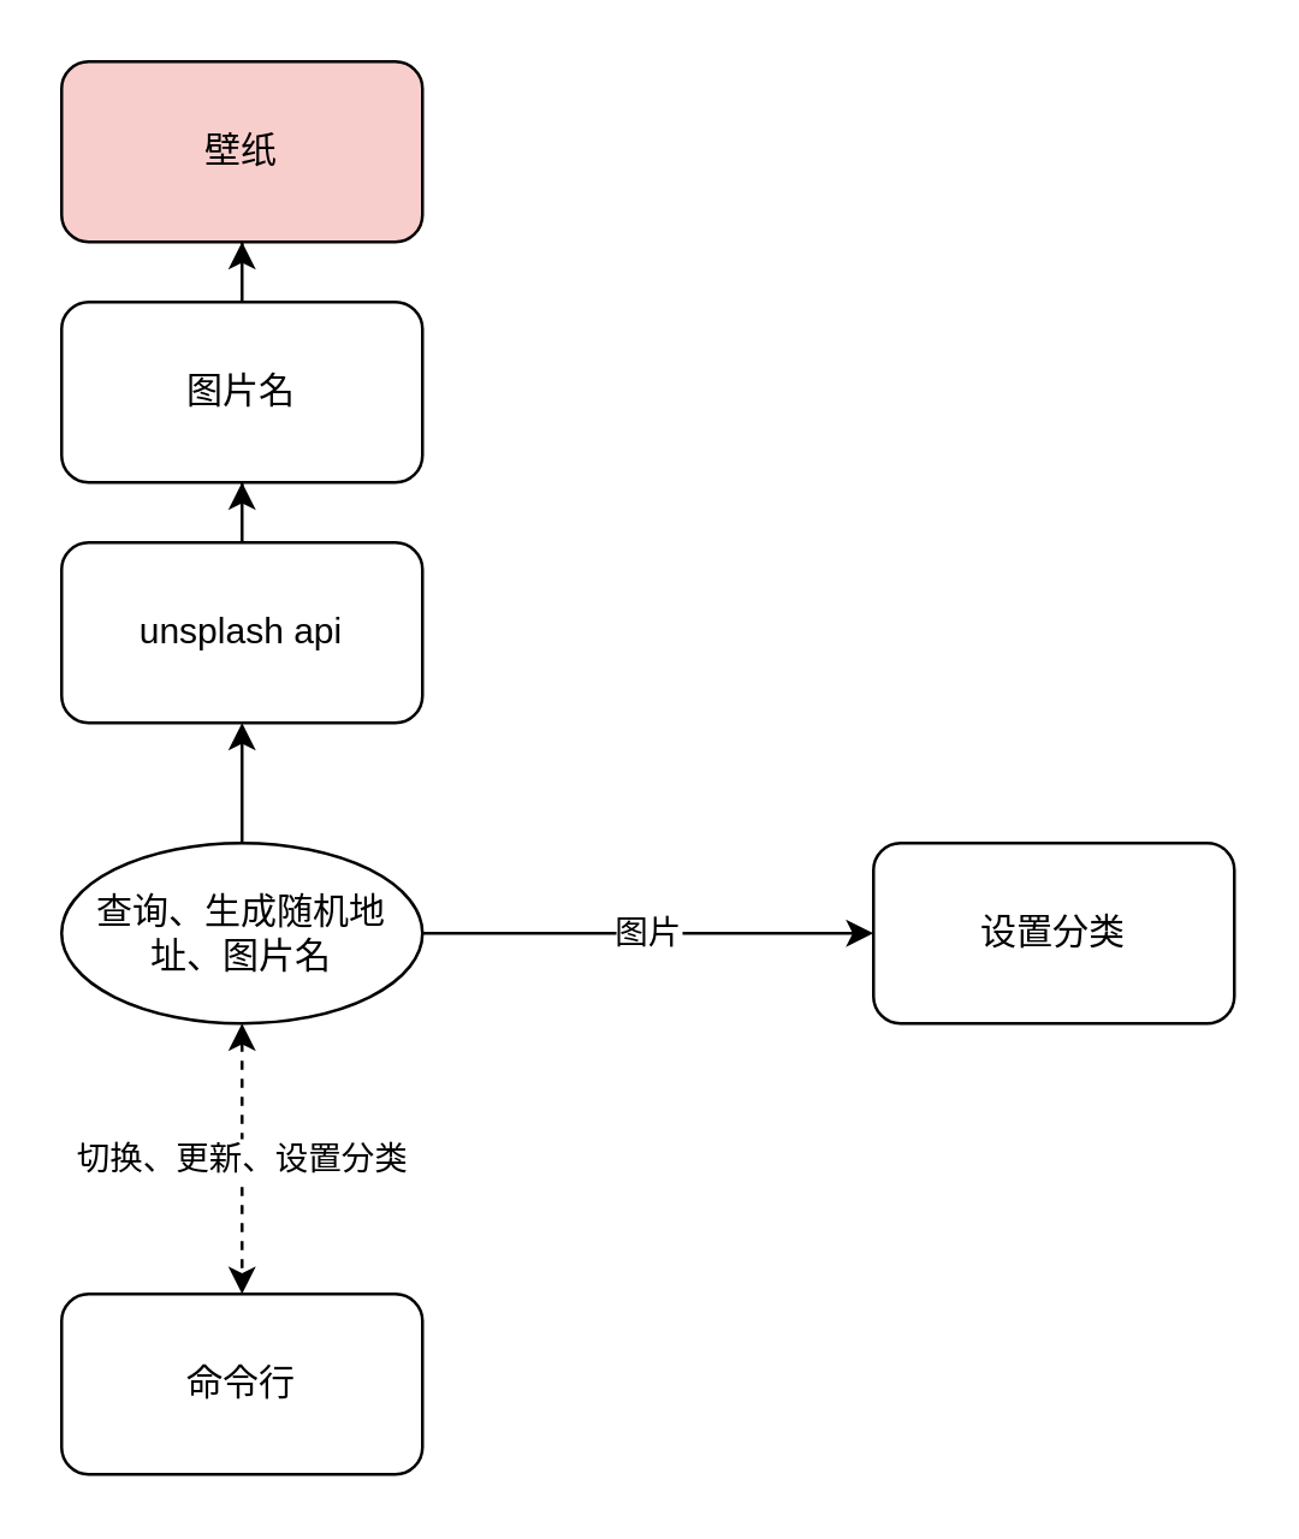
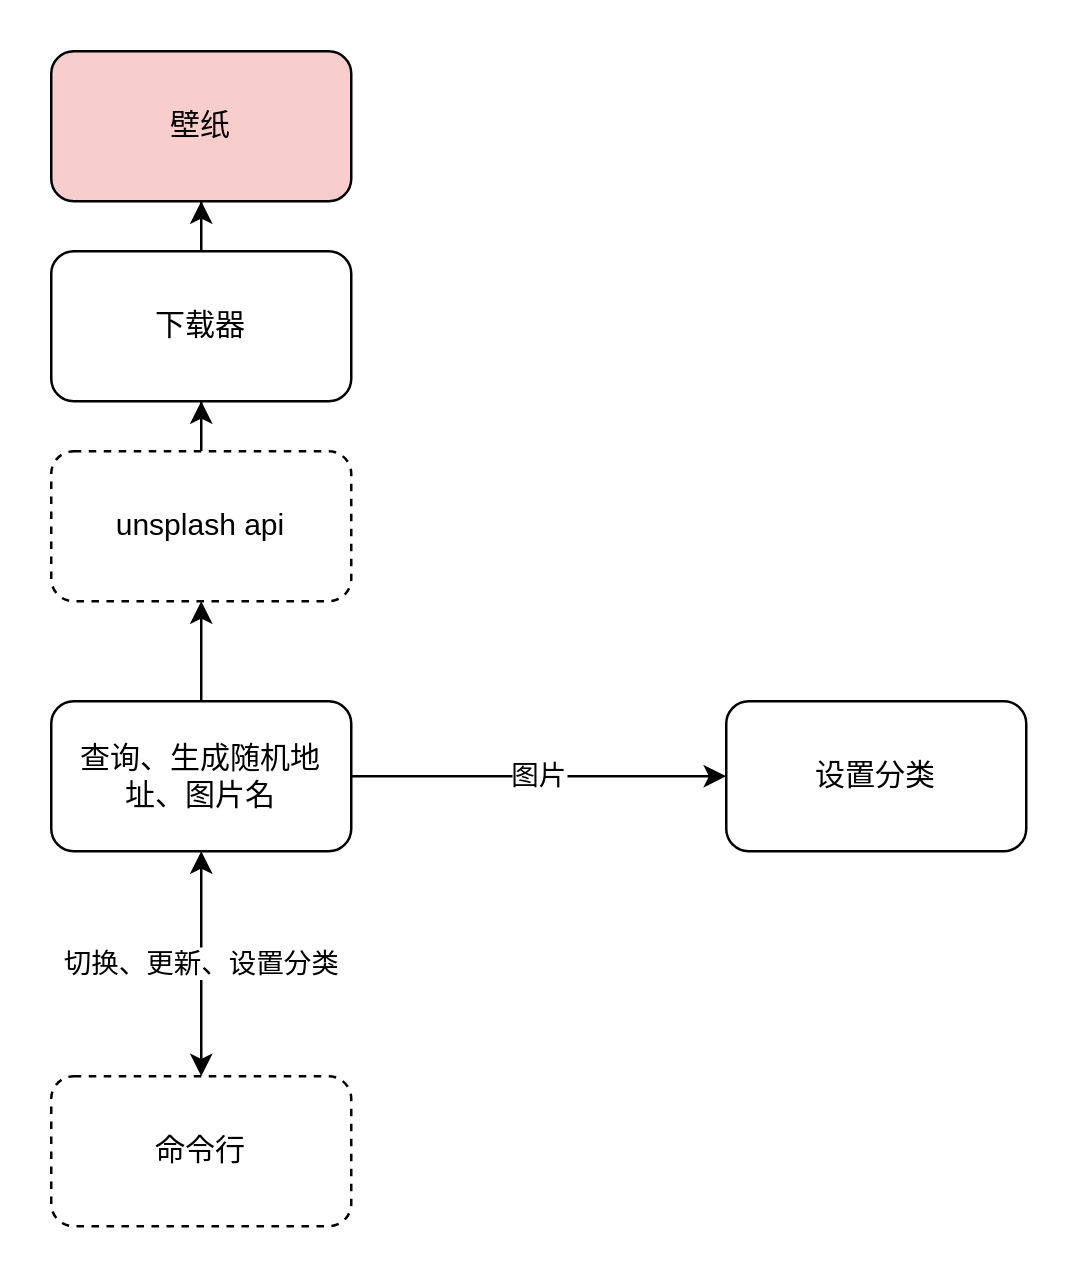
- <mxCell id="12" value="图片名" style="whiteSpace=wrap;html=1;rounded=1;" parent="1" vertex="1"><mxGeometry x="20" y="100" width="120" height="60" as="geometry" /></mxCell>
+ <mxCell id="12" value="下载器" style="whiteSpace=wrap;html=1;rounded=1;" parent="1" vertex="1"><mxGeometry x="20" y="100" width="120" height="60" as="geometry" /></mxCell>
- <mxCell id="9" value="unsplash&amp;nbsp;api" style="rounded=1;whiteSpace=wrap;html=1;" parent="1" vertex="1"><mxGeometry x="20" y="180" width="120" height="60" as="geometry" /></mxCell>
+ <mxCell id="9" value="unsplash&amp;nbsp;api" style="rounded=1;whiteSpace=wrap;html=1;dashed=1;" parent="1" vertex="1"><mxGeometry x="20" y="180" width="120" height="60" as="geometry" /></mxCell>
- <mxCell id="7" value="查询、生成随机地址、图片名" style="ellipse;whiteSpace=wrap;html=1;" parent="1" vertex="1"><mxGeometry x="20" y="280" width="120" height="60" as="geometry" /></mxCell>
+ <mxCell id="7" value="查询、生成随机地址、图片名" style="rounded=1;whiteSpace=wrap;html=1;" parent="1" vertex="1"><mxGeometry x="20" y="280" width="120" height="60" as="geometry" /></mxCell>
- <mxCell id="10" value="切换、更新、设置分类" style="endArrow=classic;startArrow=classic;html=1;exitX=0.5;exitY=1;exitDx=0;exitDy=0;entryX=0.5;entryY=0;entryDx=0;entryDy=0;dashed=1;" parent="1" source="7" target="3" edge="1"><mxGeometry width="50" height="50" relative="1" as="geometry"><mxPoint x="-20" y="330" as="sourcePoint" /><mxPoint x="100" y="360" as="targetPoint" /></mxGeometry></mxCell>
+ <mxCell id="10" value="切换、更新、设置分类" style="endArrow=classic;startArrow=classic;html=1;exitX=0.5;exitY=1;exitDx=0;exitDy=0;entryX=0.5;entryY=0;entryDx=0;entryDy=0;" parent="1" source="7" target="3" edge="1"><mxGeometry width="50" height="50" relative="1" as="geometry"><mxPoint x="-20" y="330" as="sourcePoint" /><mxPoint x="100" y="360" as="targetPoint" /></mxGeometry></mxCell>
- <mxCell id="3" value="命令行" style="rounded=1;whiteSpace=wrap;html=1;" parent="1" vertex="1"><mxGeometry x="20" y="430" width="120" height="60" as="geometry" /></mxCell>
+ <mxCell id="3" value="命令行" style="rounded=1;whiteSpace=wrap;html=1;dashed=1;" parent="1" vertex="1"><mxGeometry x="20" y="430" width="120" height="60" as="geometry" /></mxCell>
